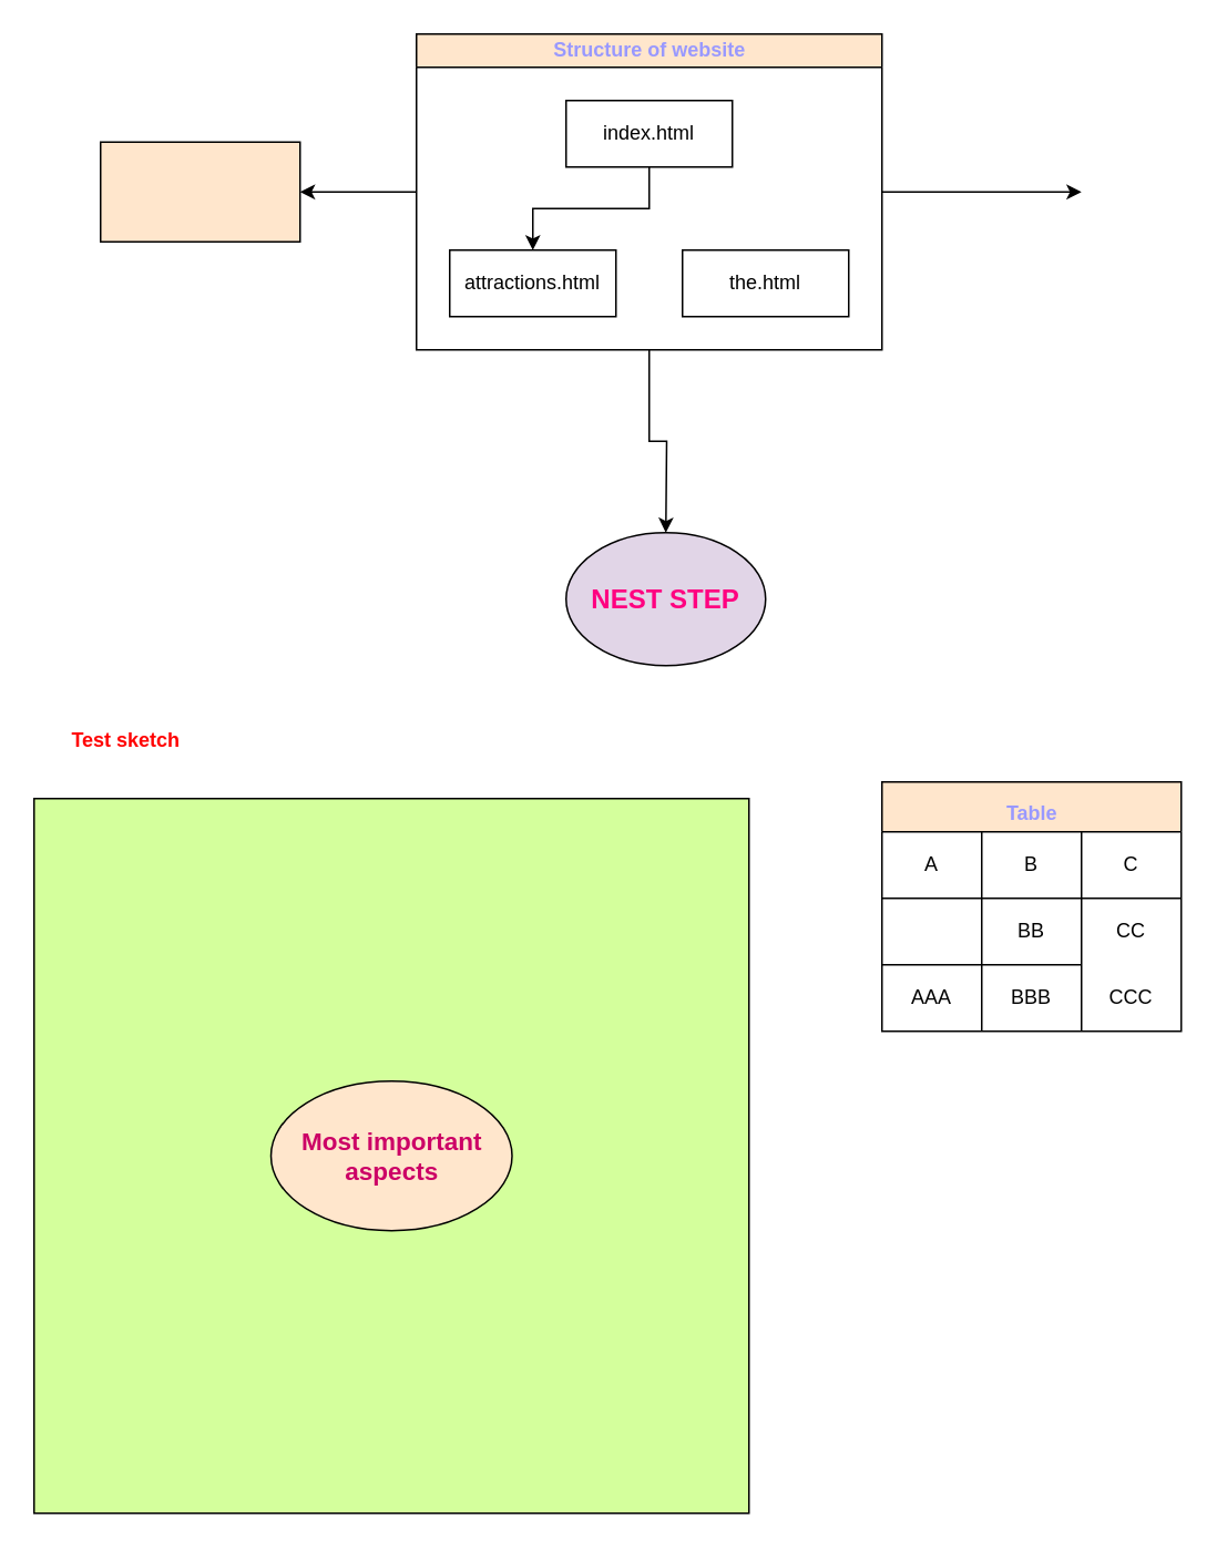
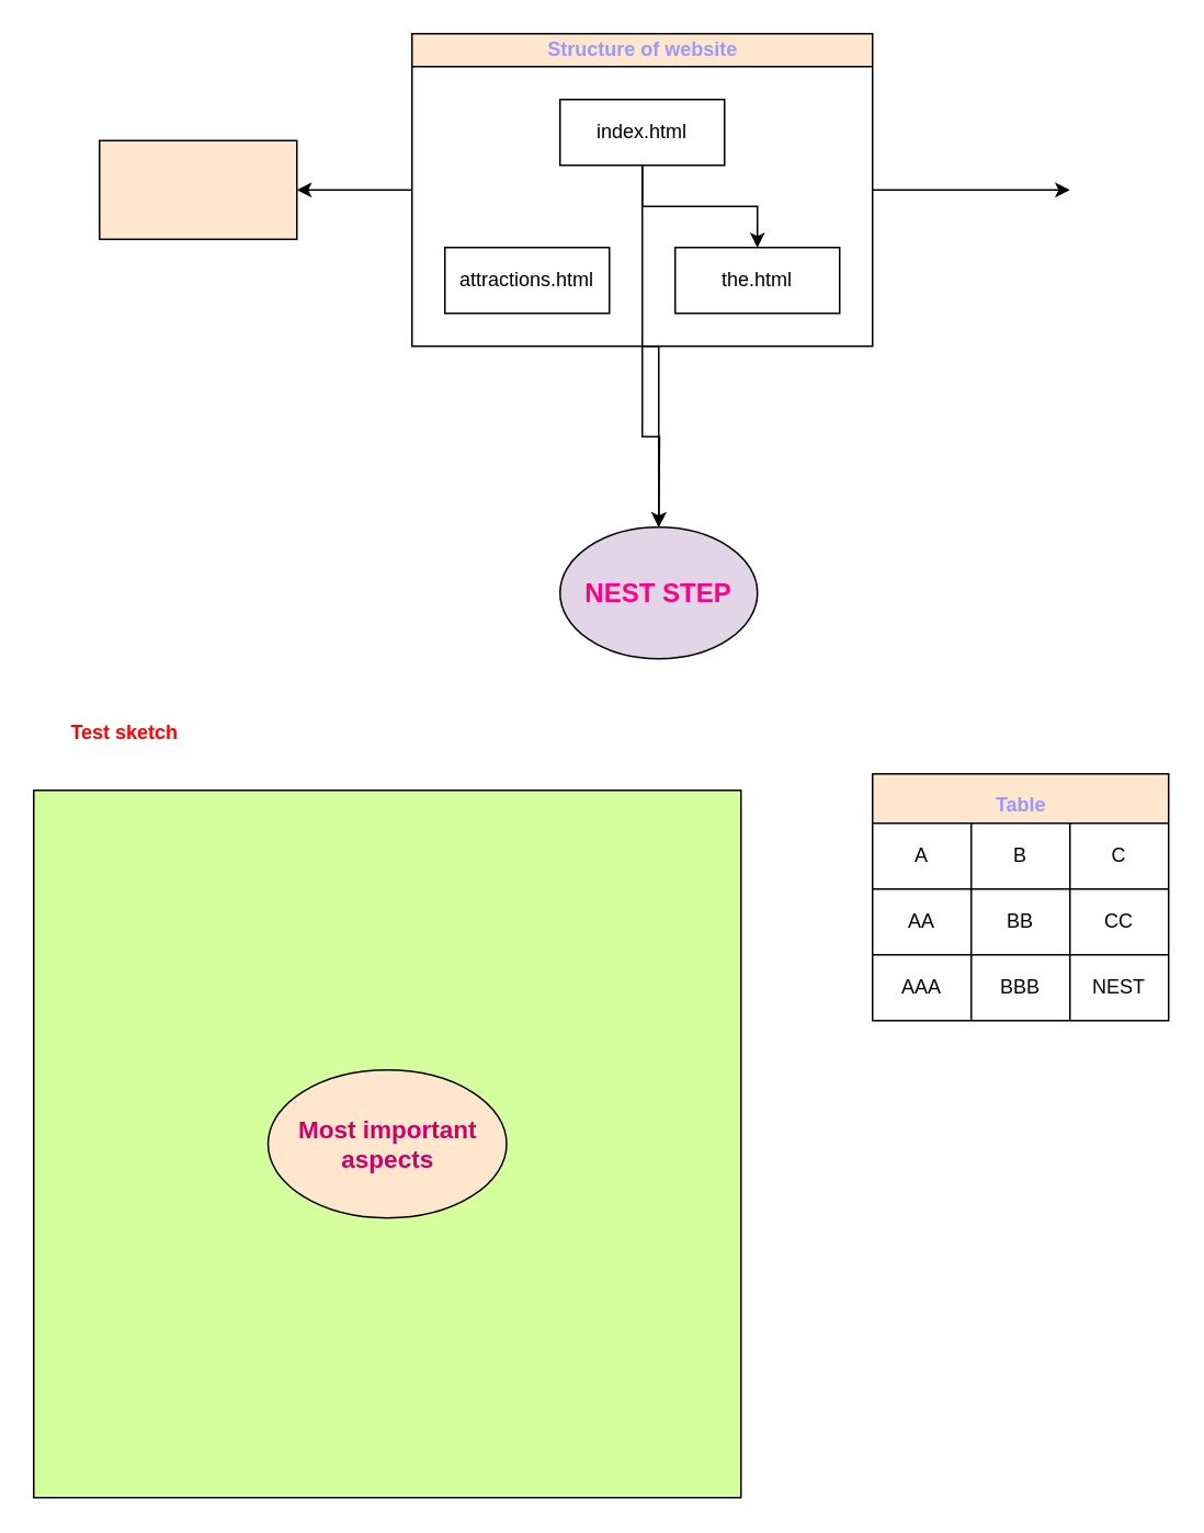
- <mxCell id="32" value="" style="edgeStyle=elbowEdgeStyle;elbow=vertical;html=1;rounded=0;" parent="29" source="30" target="31" edge="1"><mxGeometry relative="1" as="geometry" /></mxCell>
+ <mxCell id="32" value="" style="edgeStyle=elbowEdgeStyle;elbow=vertical;html=1;rounded=0;" parent="29" source="30" target="38" edge="1"><mxGeometry relative="1" as="geometry" /></mxCell>
+ <mxCell id="34" value="" style="edgeStyle=elbowEdgeStyle;elbow=vertical;html=1;rounded=0;" parent="29" source="30" target="33" edge="1"><mxGeometry relative="1" as="geometry" /></mxCell>
+ <mxCell id="15" value="AA" style="shape=partialRectangle;html=1;whiteSpace=wrap;connectable=0;fillColor=none;top=0;left=0;bottom=0;right=0;overflow=hidden;" parent="14" vertex="1"><mxGeometry width="60" height="40" as="geometry" /></mxCell>
- <mxCell id="21" value="CCC" style="shape=partialRectangle;html=1;whiteSpace=wrap;connectable=0;fillColor=none;top=0;left=0;bottom=0;right=0;overflow=hidden;" parent="18" vertex="1"><mxGeometry x="120" width="60" height="40" as="geometry" /></mxCell>
+ <mxCell id="21" value="NEST" style="shape=partialRectangle;html=1;whiteSpace=wrap;connectable=0;fillColor=none;top=0;left=0;bottom=0;right=0;overflow=hidden;" parent="18" vertex="1"><mxGeometry x="120" width="60" height="40" as="geometry" /></mxCell>
